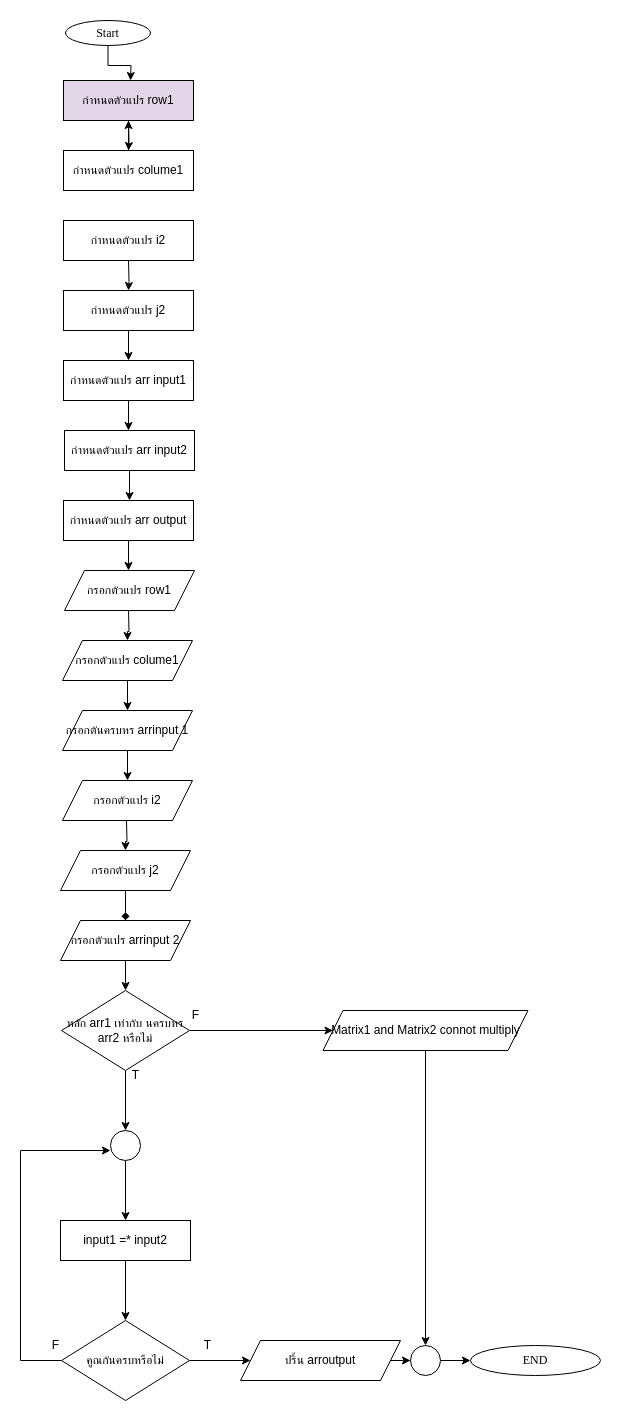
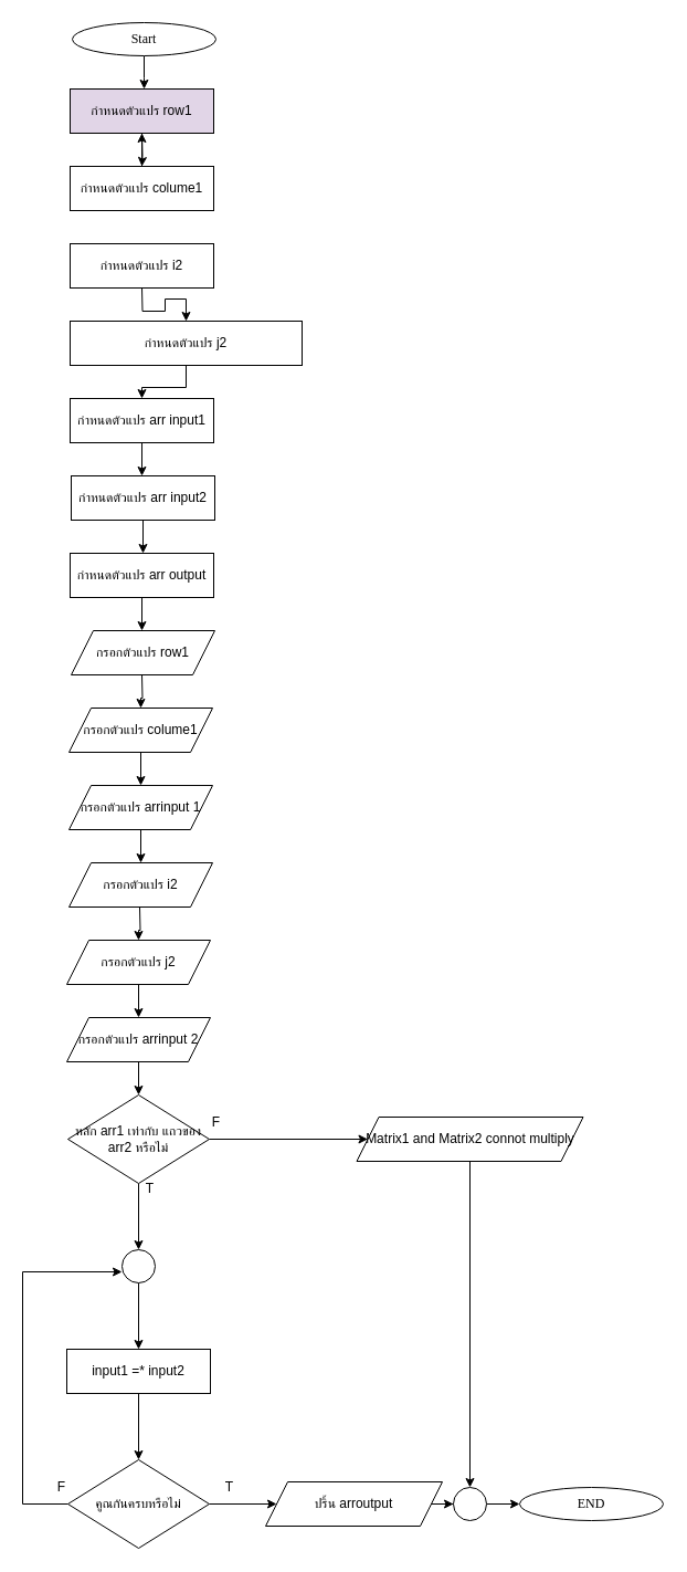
- <mxCell id="3" value="&lt;font data-font-src=&quot;https://fonts.googleapis.com/css?family=Sarabun&quot; face=&quot;Sarabun&quot;&gt;Start&lt;/font&gt;" style="ellipse;whiteSpace=wrap;html=1;" vertex="1" parent="1"><mxGeometry x="65" y="20" width="85" height="25" as="geometry" /></mxCell>
+ <mxCell id="3" value="&lt;font data-font-src=&quot;https://fonts.googleapis.com/css?family=Sarabun&quot; face=&quot;Sarabun&quot;&gt;Start&lt;/font&gt;" style="ellipse;whiteSpace=wrap;html=1;" vertex="1" parent="1"><mxGeometry x="65" y="20" width="130" height="30" as="geometry" /></mxCell>
- <mxCell id="15" value="กำหนดตัวแปร j2" style="rounded=0;whiteSpace=wrap;html=1;" vertex="1" parent="1"><mxGeometry x="63" y="290" width="130" height="40" as="geometry" /></mxCell>
+ <mxCell id="15" value="กำหนดตัวแปร j2" style="rounded=0;whiteSpace=wrap;html=1;" vertex="1" parent="1"><mxGeometry x="63" y="290" width="210" height="40" as="geometry" /></mxCell>
- <mxCell id="21" value="กรอกตันครบหร arrinput 1" style="rounded=0;whiteSpace=wrap;html=1;shape=parallelogram;perimeter=parallelogramPerimeter;fixedSize=1;" vertex="1" parent="1"><mxGeometry x="62" y="710" width="130" height="40" as="geometry" /></mxCell>
+ <mxCell id="21" value="กรอกตัวแปร arrinput 1" style="rounded=0;whiteSpace=wrap;html=1;shape=parallelogram;perimeter=parallelogramPerimeter;fixedSize=1;" vertex="1" parent="1"><mxGeometry x="62" y="710" width="130" height="40" as="geometry" /></mxCell>
- <mxCell id="23" value="" style="edgeStyle=orthogonalEdgeStyle;rounded=0;orthogonalLoop=1;jettySize=auto;html=1;endArrow=diamond;" edge="1" parent="1" source="24" target="27"><mxGeometry relative="1" as="geometry" /></mxCell>
+ <mxCell id="23" value="" style="edgeStyle=orthogonalEdgeStyle;rounded=0;orthogonalLoop=1;jettySize=auto;html=1;" edge="1" parent="1" source="24" target="27"><mxGeometry relative="1" as="geometry" /></mxCell>
- <mxCell id="30" value="หลัก arr1 เท่ากับ นครบหร arr2 หรือไม่" style="rhombus;whiteSpace=wrap;html=1;" vertex="1" parent="1"><mxGeometry x="61" y="990" width="128" height="80" as="geometry" /></mxCell>
+ <mxCell id="30" value="หลัก arr1 เท่ากับ แถวของ arr2 หรือไม่" style="rhombus;whiteSpace=wrap;html=1;" vertex="1" parent="1"><mxGeometry x="61" y="990" width="128" height="80" as="geometry" /></mxCell>
